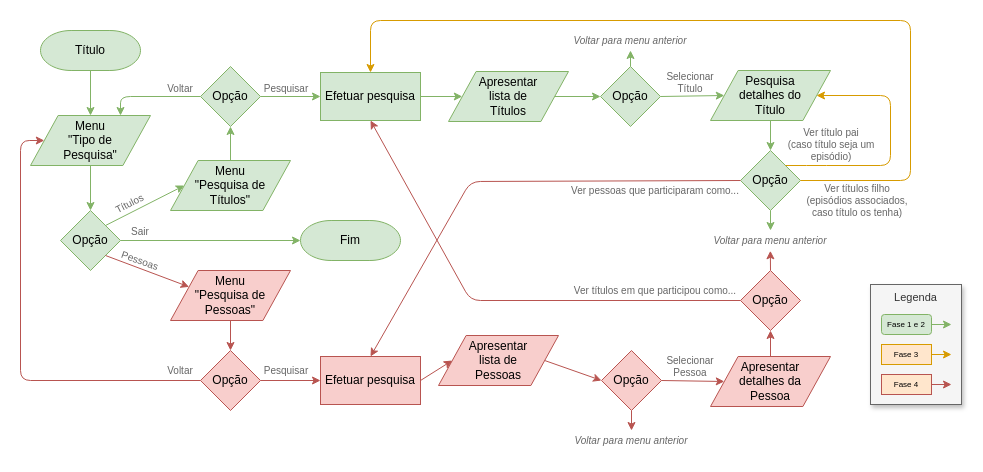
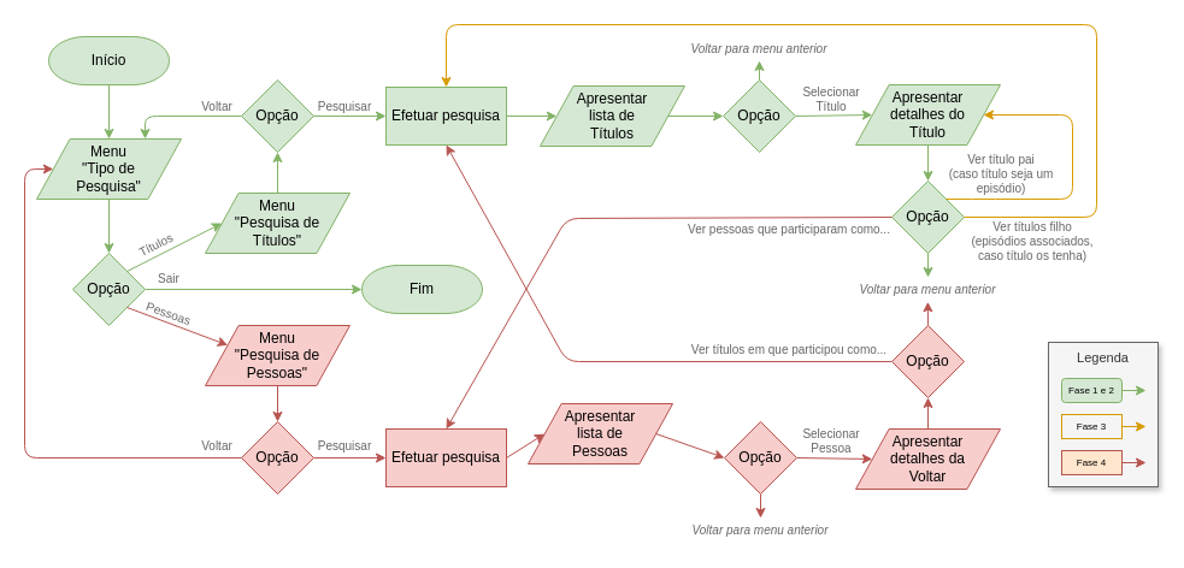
- <mxCell id="3" value="Título" style="strokeWidth=1;html=1;shape=mxgraph.flowchart.terminator;whiteSpace=wrap;fillColor=#d5e8d4;strokeColor=#82b366;" vertex="1" parent="1"><mxGeometry x="40" y="30" width="100" height="40" as="geometry" /></mxCell>
+ <mxCell id="3" value="Início" style="strokeWidth=1;html=1;shape=mxgraph.flowchart.terminator;whiteSpace=wrap;fillColor=#d5e8d4;strokeColor=#82b366;" vertex="1" parent="1"><mxGeometry x="40" y="30" width="100" height="40" as="geometry" /></mxCell>
- <mxCell id="43" value="Pesquisa&lt;br&gt;detalhes do&lt;br&gt;Título" style="shape=parallelogram;html=1;strokeWidth=1;perimeter=parallelogramPerimeter;whiteSpace=wrap;rounded=0;arcSize=12;size=0.23;fillColor=#d5e8d4;strokeColor=#82b366;" vertex="1" parent="1"><mxGeometry x="710" y="70" width="120" height="50" as="geometry" /></mxCell>
+ <mxCell id="43" value="Apresentar&lt;br&gt;detalhes do&lt;br&gt;Título" style="shape=parallelogram;html=1;strokeWidth=1;perimeter=parallelogramPerimeter;whiteSpace=wrap;rounded=0;arcSize=12;size=0.23;fillColor=#d5e8d4;strokeColor=#82b366;" vertex="1" parent="1"><mxGeometry x="710" y="70" width="120" height="50" as="geometry" /></mxCell>
- <mxCell id="68" value="Fase 3" style="rounded=0;whiteSpace=wrap;html=1;fillColor=#ffe6cc;strokeColor=#d79b00;fontSize=8;" vertex="1" parent="1"><mxGeometry x="881" y="344" width="50" height="20" as="geometry" /></mxCell>
+ <mxCell id="68" value="Fase 3" style="rounded=0;whiteSpace=wrap;html=1;fillColor=#f5f5f5;strokeColor=#d79b00;fontSize=8;" vertex="1" parent="1"><mxGeometry x="881" y="344" width="50" height="20" as="geometry" /></mxCell>
- <mxCell id="50" value="Apresentar&lt;br&gt;detalhes da&lt;br&gt;Pessoa" style="shape=parallelogram;html=1;strokeWidth=1;perimeter=parallelogramPerimeter;whiteSpace=wrap;rounded=0;arcSize=12;size=0.23;fillColor=#f8cecc;strokeColor=#b85450;" vertex="1" parent="1"><mxGeometry x="710" y="356" width="120" height="50" as="geometry" /></mxCell>
+ <mxCell id="50" value="Apresentar&lt;br&gt;detalhes da&lt;br&gt;Voltar" style="shape=parallelogram;html=1;strokeWidth=1;perimeter=parallelogramPerimeter;whiteSpace=wrap;rounded=0;arcSize=12;size=0.23;fillColor=#f8cecc;strokeColor=#b85450;" vertex="1" parent="1"><mxGeometry x="710" y="356" width="120" height="50" as="geometry" /></mxCell>
